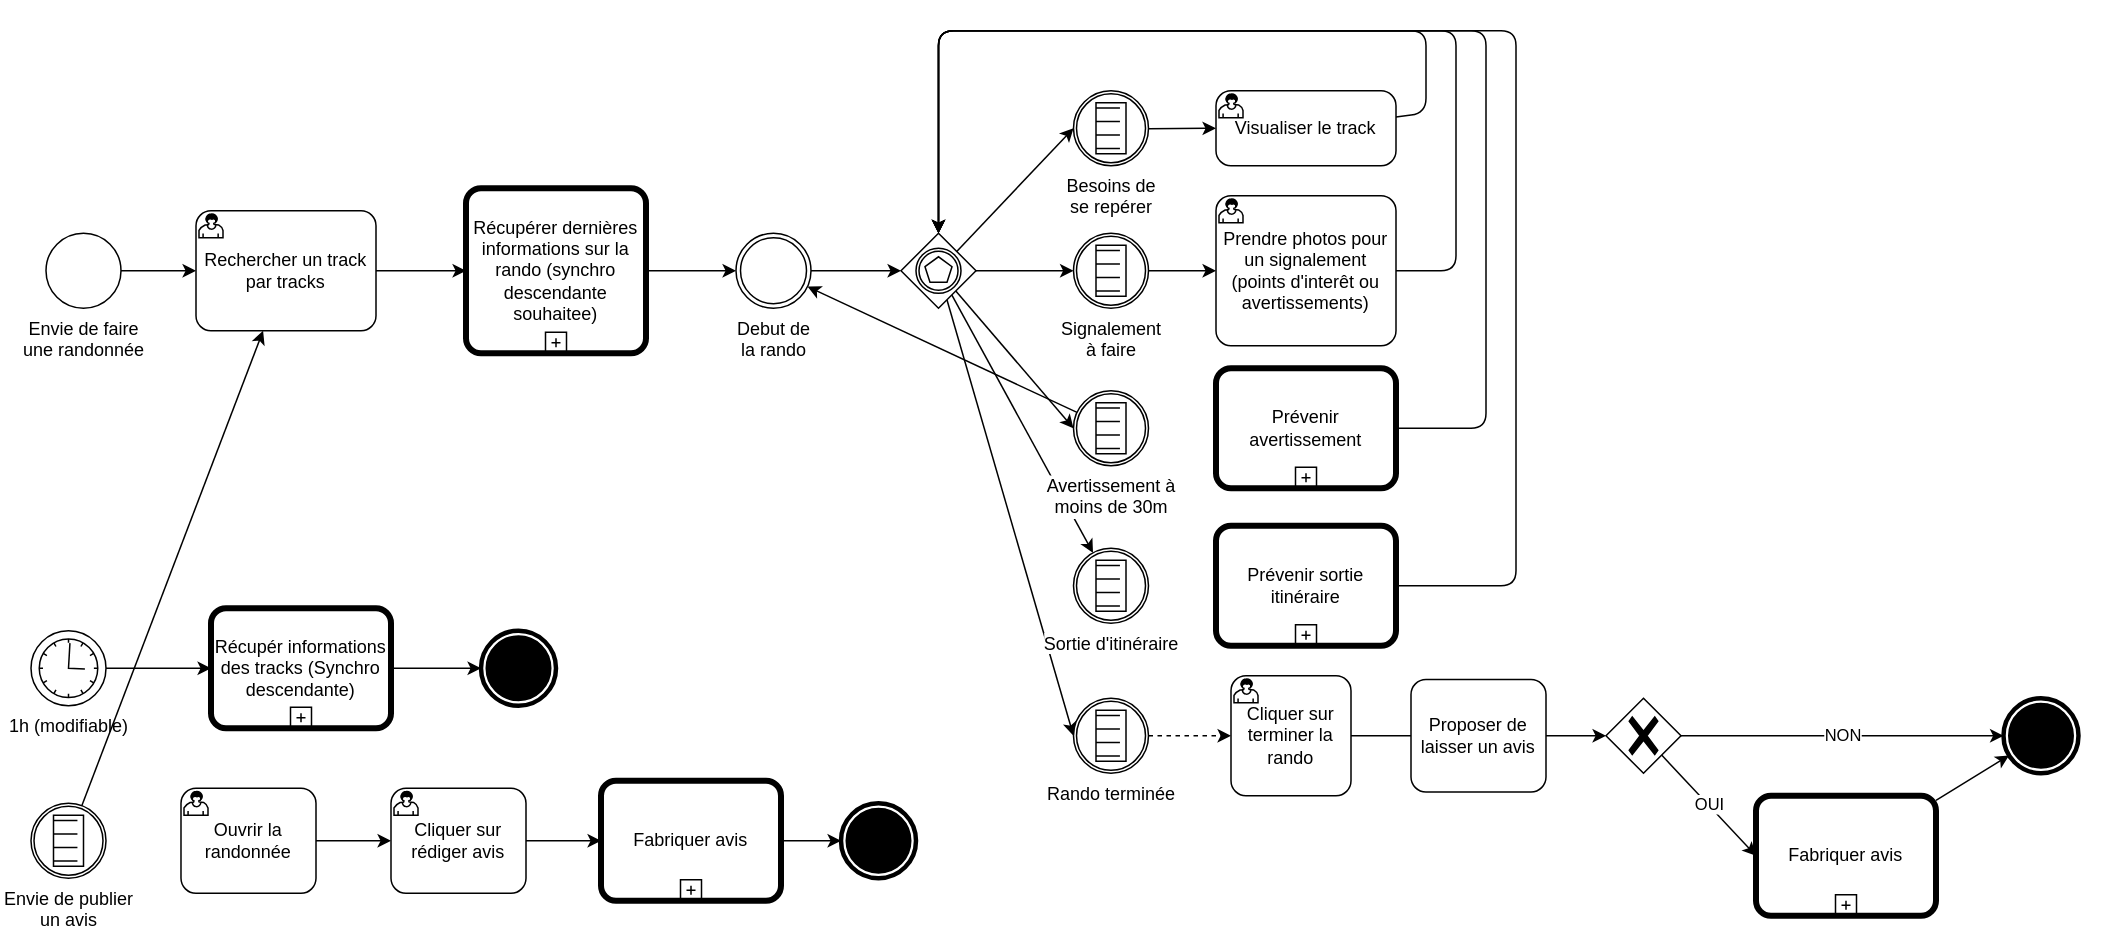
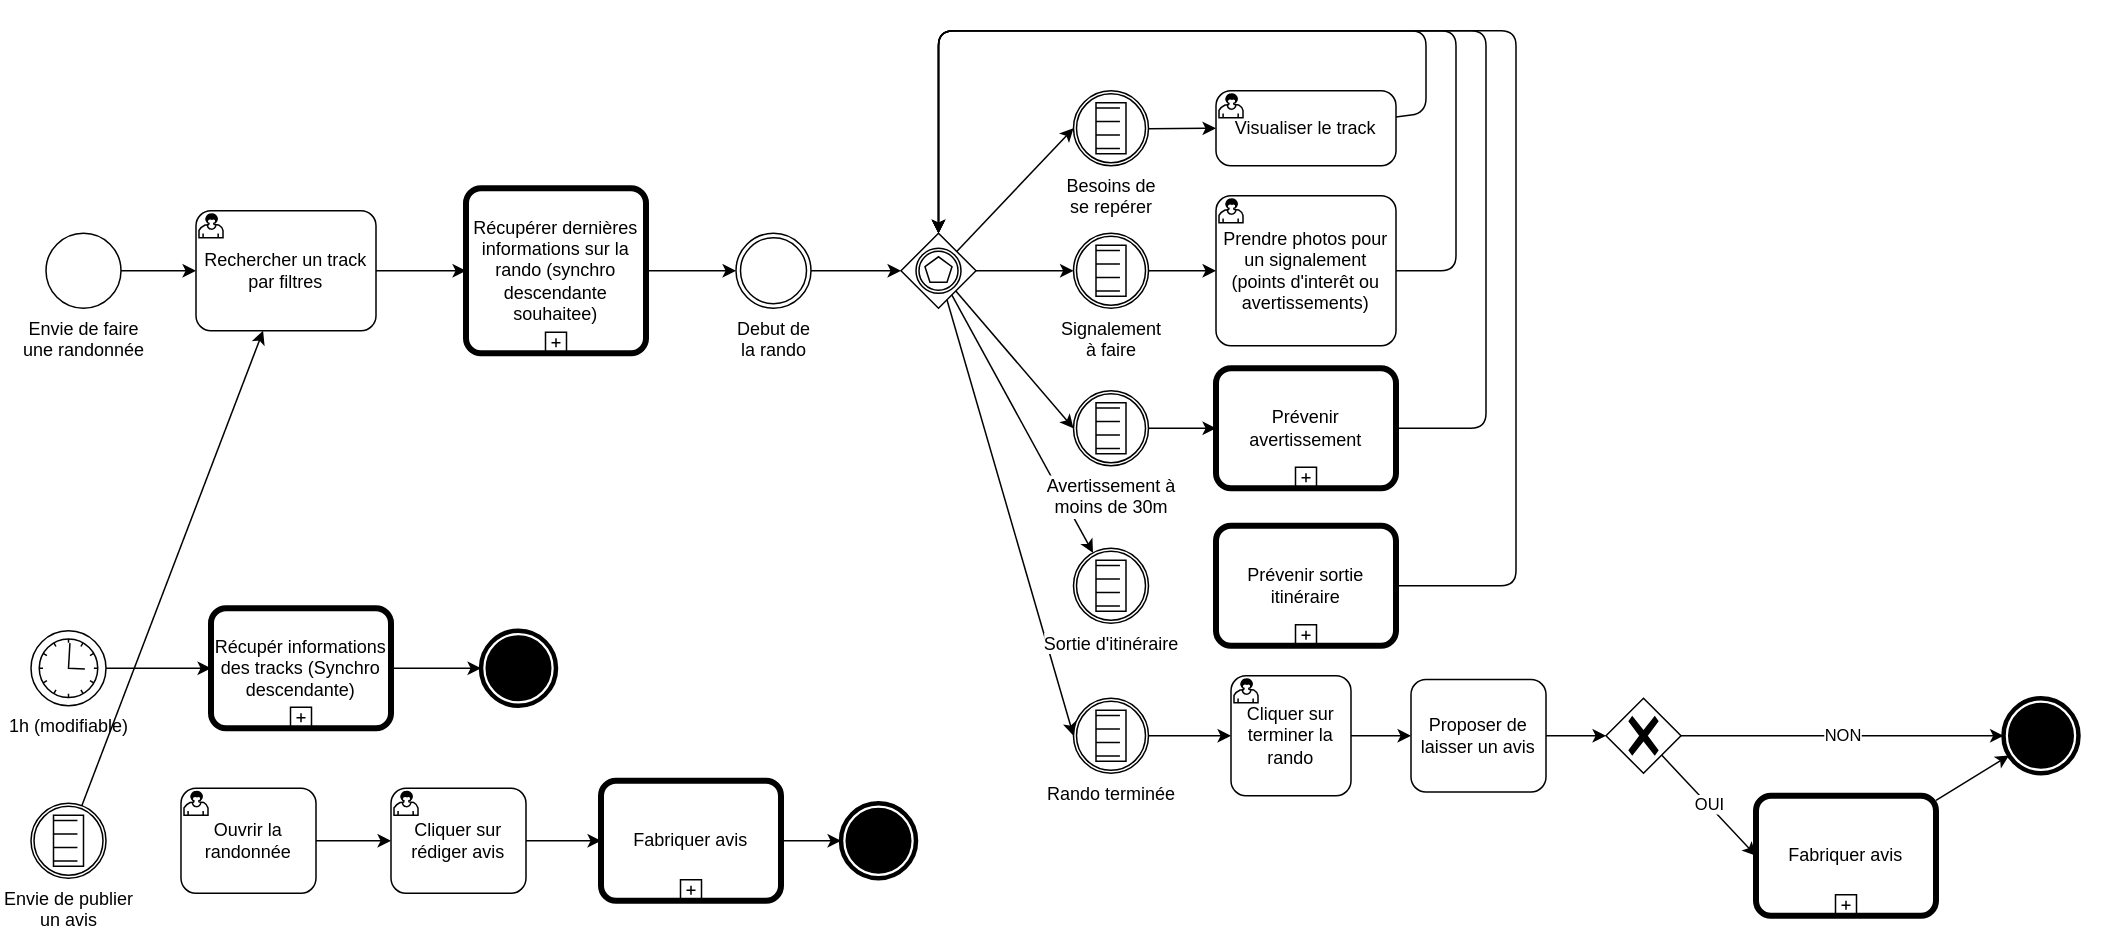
- <mxCell id="5" value="Rechercher un track par tracks" style="points=[[0.25,0,0],[0.5,0,0],[0.75,0,0],[1,0.25,0],[1,0.5,0],[1,0.75,0],[0.75,1,0],[0.5,1,0],[0.25,1,0],[0,0.75,0],[0,0.5,0],[0,0.25,0]];shape=mxgraph.bpmn.task;whiteSpace=wrap;rectStyle=rounded;size=10;html=1;taskMarker=user;" parent="1" vertex="1"><mxGeometry x="130" y="140" width="120" height="80" as="geometry" /></mxCell>
+ <mxCell id="5" value="Rechercher un track par filtres" style="points=[[0.25,0,0],[0.5,0,0],[0.75,0,0],[1,0.25,0],[1,0.5,0],[1,0.75,0],[0.75,1,0],[0.5,1,0],[0.25,1,0],[0,0.75,0],[0,0.5,0],[0,0.25,0]];shape=mxgraph.bpmn.task;whiteSpace=wrap;rectStyle=rounded;size=10;html=1;taskMarker=user;" parent="1" vertex="1"><mxGeometry x="130" y="140" width="120" height="80" as="geometry" /></mxCell>
- <mxCell id="33" style="edgeStyle=none;html=1;" parent="1" source="34" target="7" edge="1"><mxGeometry relative="1" as="geometry" /></mxCell>
+ <mxCell id="33" style="edgeStyle=none;html=1;" parent="1" source="34" target="19" edge="1"><mxGeometry relative="1" as="geometry" /></mxCell>
- <mxCell id="12" style="edgeStyle=none;html=1;dashed=1;" parent="1" source="40" target="41" edge="1"><mxGeometry relative="1" as="geometry"><mxPoint x="780" y="490" as="sourcePoint" /></mxGeometry></mxCell>
+ <mxCell id="12" style="edgeStyle=none;html=1;" parent="1" source="40" target="41" edge="1"><mxGeometry relative="1" as="geometry"><mxPoint x="780" y="490" as="sourcePoint" /></mxGeometry></mxCell>
- <mxCell id="44" style="edgeStyle=none;html=1;endArrow=none;" edge="1" parent="1" source="41" target="43"><mxGeometry relative="1" as="geometry"><mxPoint x="900" y="492.5" as="sourcePoint" /></mxGeometry></mxCell>
+ <mxCell id="44" style="edgeStyle=none;html=1;" edge="1" parent="1" source="41" target="43"><mxGeometry relative="1" as="geometry"><mxPoint x="900" y="492.5" as="sourcePoint" /></mxGeometry></mxCell>
